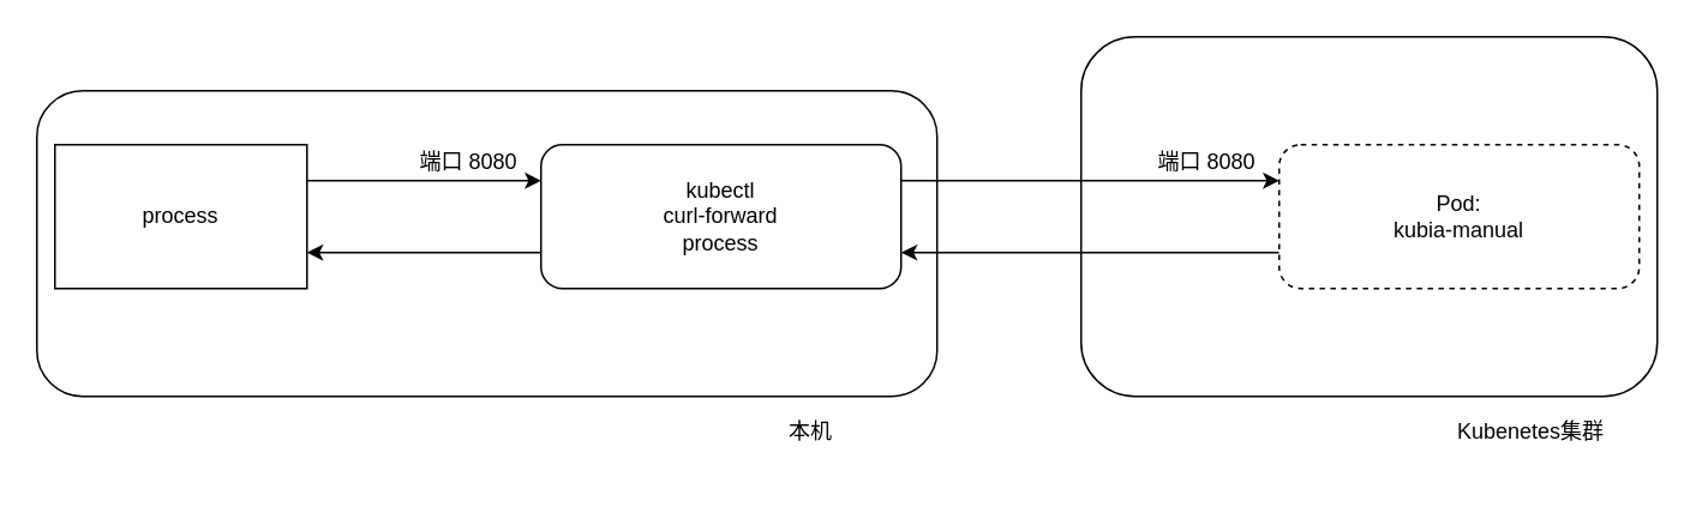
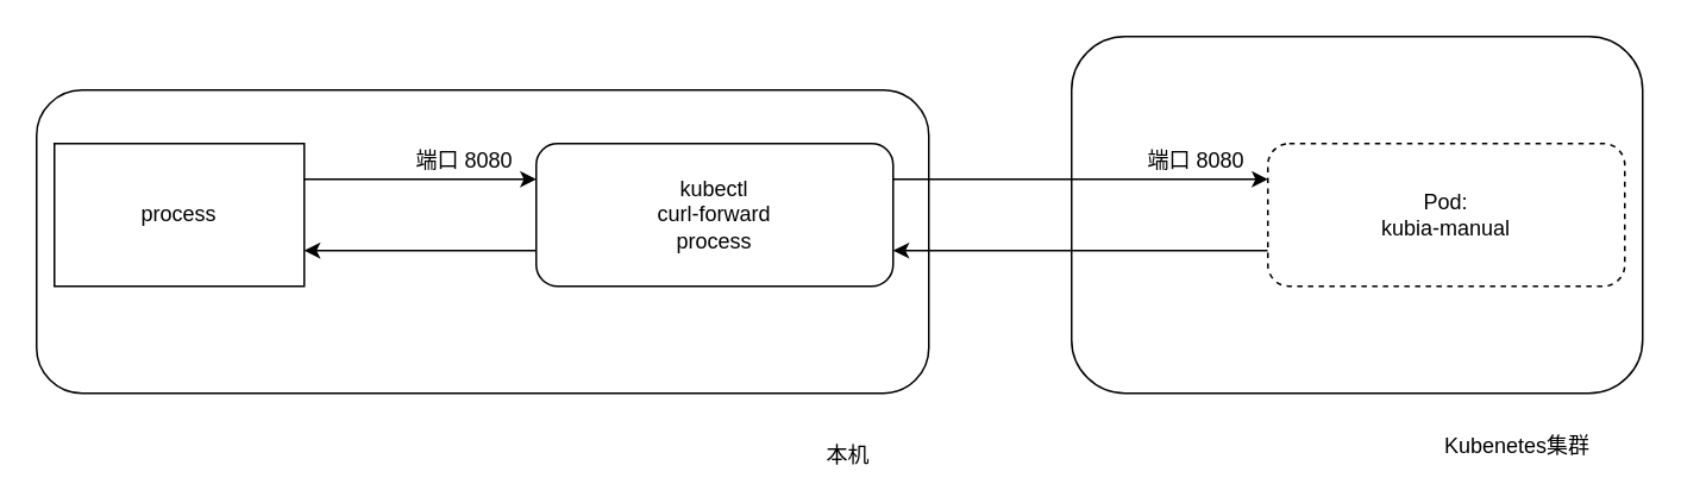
- <mxCell id="13" value="本机" style="text;html=1;strokeColor=none;fillColor=none;align=center;verticalAlign=middle;whiteSpace=wrap;rounded=0;" vertex="1" parent="1"><mxGeometry x="400" y="220" width="100" height="40" as="geometry" /></mxCell>
+ <mxCell id="13" value="本机" style="text;html=1;strokeColor=none;fillColor=none;align=center;verticalAlign=middle;whiteSpace=wrap;rounded=0;" vertex="1" parent="1"><mxGeometry x="425" y="235" width="100" height="40" as="geometry" /></mxCell>
- <mxCell id="14" value="Kubenetes集群" style="text;html=1;strokeColor=none;fillColor=none;align=center;verticalAlign=middle;whiteSpace=wrap;rounded=0;" vertex="1" parent="1"><mxGeometry x="800" y="220" width="100" height="40" as="geometry" /></mxCell>
+ <mxCell id="14" value="Kubenetes集群" style="text;html=1;strokeColor=none;fillColor=none;align=center;verticalAlign=middle;whiteSpace=wrap;rounded=0;" vertex="1" parent="1"><mxGeometry x="800" y="230" width="100" height="40" as="geometry" /></mxCell>
